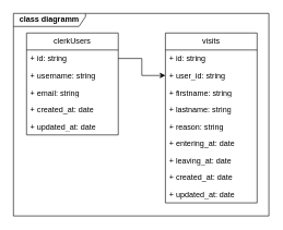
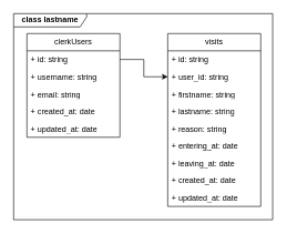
- <mxCell id="18" value="&lt;b&gt;class diagramm&lt;/b&gt;" style="shape=umlFrame;whiteSpace=wrap;html=1;pointerEvents=0;width=110;height=20;" parent="1" vertex="1"><mxGeometry x="20" y="20" width="390" height="310" as="geometry" /></mxCell>
+ <mxCell id="18" value="&lt;b&gt;class lastname&lt;/b&gt;" style="shape=umlFrame;whiteSpace=wrap;html=1;pointerEvents=0;width=110;height=20;" parent="1" vertex="1"><mxGeometry x="20" y="20" width="390" height="310" as="geometry" /></mxCell>
